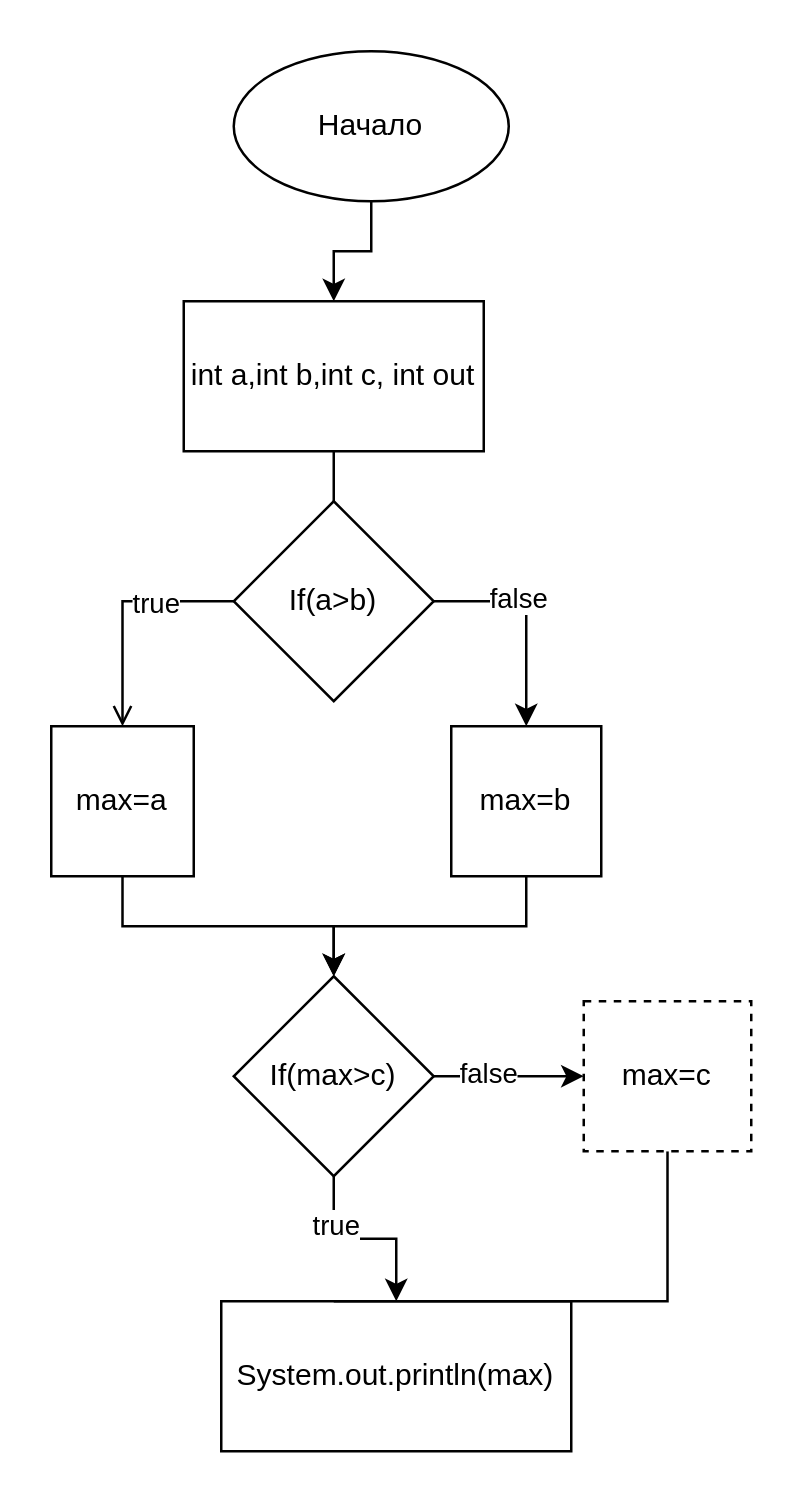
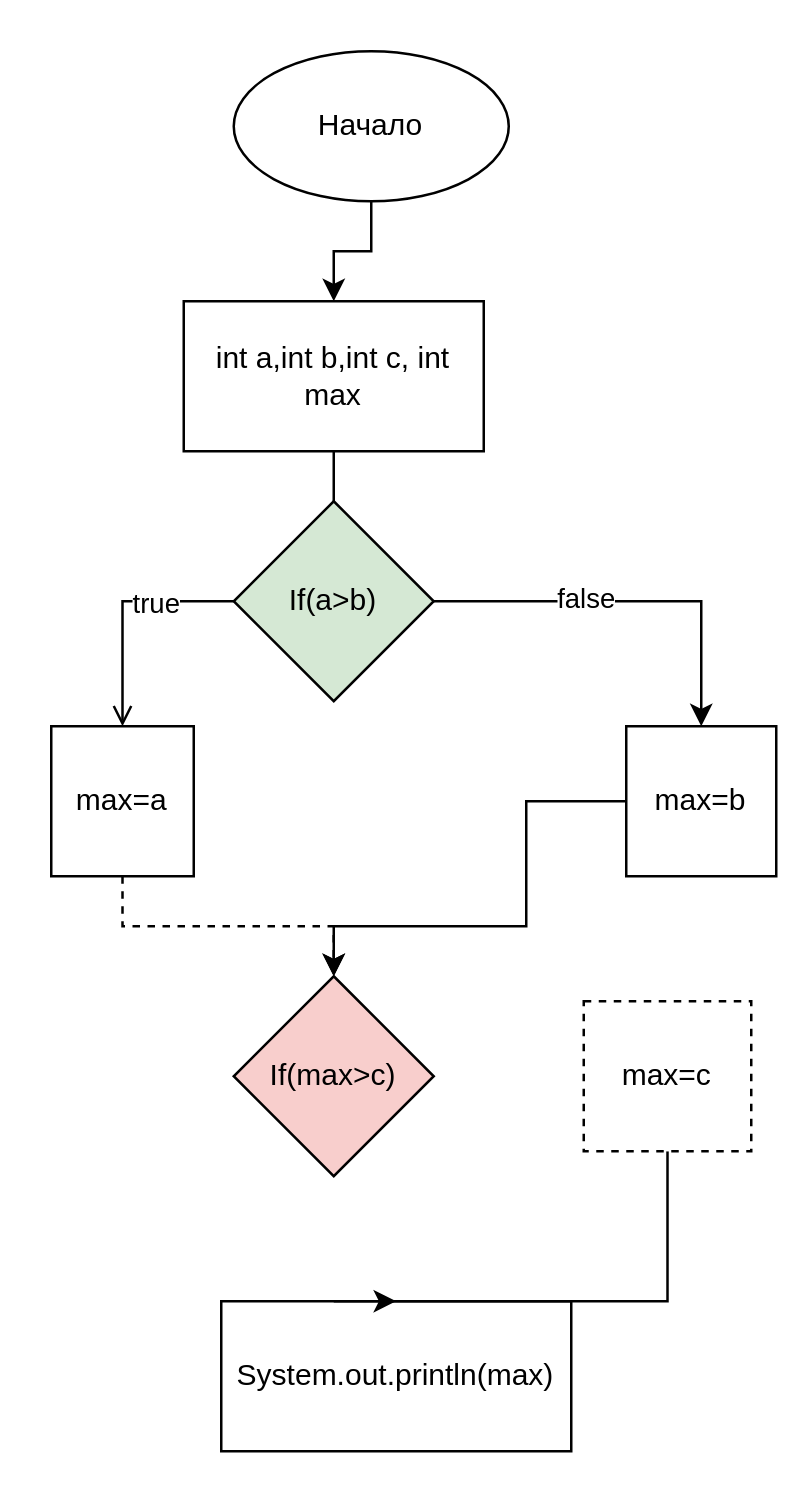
- <mxCell id="5" value="int a,int b,int c, int out" style="rounded=0;whiteSpace=wrap;html=1;" vertex="1" parent="1"><mxGeometry x="73" y="120" width="120" height="60" as="geometry" /></mxCell>
+ <mxCell id="5" value="int a,int b,int c, int max" style="rounded=0;whiteSpace=wrap;html=1;" vertex="1" parent="1"><mxGeometry x="73" y="120" width="120" height="60" as="geometry" /></mxCell>
- <mxCell id="10" value="If(a&amp;gt;b)" style="rhombus;whiteSpace=wrap;html=1;" vertex="1" parent="1"><mxGeometry x="93" y="200" width="80" height="80" as="geometry" /></mxCell>
+ <mxCell id="10" value="If(a&amp;gt;b)" style="rhombus;whiteSpace=wrap;html=1;fillColor=#d5e8d4;" vertex="1" parent="1"><mxGeometry x="93" y="200" width="80" height="80" as="geometry" /></mxCell>
- <mxCell id="14" value="max=b" style="whiteSpace=wrap;html=1;" vertex="1" parent="1"><mxGeometry x="180" y="290" width="60" height="60" as="geometry" /></mxCell>
+ <mxCell id="14" value="max=b" style="whiteSpace=wrap;html=1;" vertex="1" parent="1"><mxGeometry x="250" y="290" width="60" height="60" as="geometry" /></mxCell>
- <mxCell id="11" style="edgeStyle=orthogonalEdgeStyle;rounded=0;orthogonalLoop=1;jettySize=auto;html=1;entryX=0.5;entryY=0;entryDx=0;entryDy=0;" edge="1" parent="1" source="12" target="19"><mxGeometry relative="1" as="geometry"><Array as="points"><mxPoint x="49" y="370" /><mxPoint x="133" y="370" /></Array></mxGeometry></mxCell>
+ <mxCell id="11" style="edgeStyle=orthogonalEdgeStyle;rounded=0;orthogonalLoop=1;jettySize=auto;html=1;entryX=0.5;entryY=0;entryDx=0;entryDy=0;dashed=1;" edge="1" parent="1" source="12" target="19"><mxGeometry relative="1" as="geometry"><Array as="points"><mxPoint x="49" y="370" /><mxPoint x="133" y="370" /></Array></mxGeometry></mxCell>
- <mxCell id="19" value="If(max&amp;gt;c)" style="rhombus;whiteSpace=wrap;html=1;" vertex="1" parent="1"><mxGeometry x="93" y="390" width="80" height="80" as="geometry" /></mxCell>
+ <mxCell id="19" value="If(max&amp;gt;c)" style="rhombus;whiteSpace=wrap;html=1;fillColor=#f8cecc;" vertex="1" parent="1"><mxGeometry x="93" y="390" width="80" height="80" as="geometry" /></mxCell>
- <mxCell id="17" value="" style="edgeStyle=orthogonalEdgeStyle;rounded=0;orthogonalLoop=1;jettySize=auto;html=1;" edge="1" parent="1" source="19" target="22"><mxGeometry relative="1" as="geometry" /></mxCell>
- <mxCell id="18" value="false" style="edgeLabel;html=1;align=center;verticalAlign=middle;resizable=0;points=[];" vertex="1" connectable="0" parent="17"><mxGeometry x="-0.29" y="2" relative="1" as="geometry"><mxPoint as="offset" /></mxGeometry></mxCell>
- <mxCell id="15" value="" style="edgeStyle=orthogonalEdgeStyle;rounded=0;orthogonalLoop=1;jettySize=auto;html=1;entryX=0.5;entryY=0;entryDx=0;entryDy=0;" edge="1" parent="1" source="19" target="20"><mxGeometry relative="1" as="geometry" /></mxCell>
- <mxCell id="16" value="true" style="edgeLabel;html=1;align=center;verticalAlign=middle;resizable=0;points=[];" vertex="1" connectable="0" parent="15"><mxGeometry x="-0.497" relative="1" as="geometry"><mxPoint as="offset" /></mxGeometry></mxCell>
- <mxCell id="21" style="edgeStyle=orthogonalEdgeStyle;rounded=0;orthogonalLoop=1;jettySize=auto;html=1;entryX=0.5;entryY=0;entryDx=0;entryDy=0;endArrow=none;" edge="1" parent="1" source="22" target="20"><mxGeometry relative="1" as="geometry"><Array as="points"><mxPoint x="267" y="520" /><mxPoint x="133" y="520" /></Array></mxGeometry></mxCell>
+ <mxCell id="21" style="edgeStyle=orthogonalEdgeStyle;rounded=0;orthogonalLoop=1;jettySize=auto;html=1;entryX=0.5;entryY=0;entryDx=0;entryDy=0;" edge="1" parent="1" source="22" target="20"><mxGeometry relative="1" as="geometry"><Array as="points"><mxPoint x="267" y="520" /><mxPoint x="133" y="520" /></Array></mxGeometry></mxCell>
